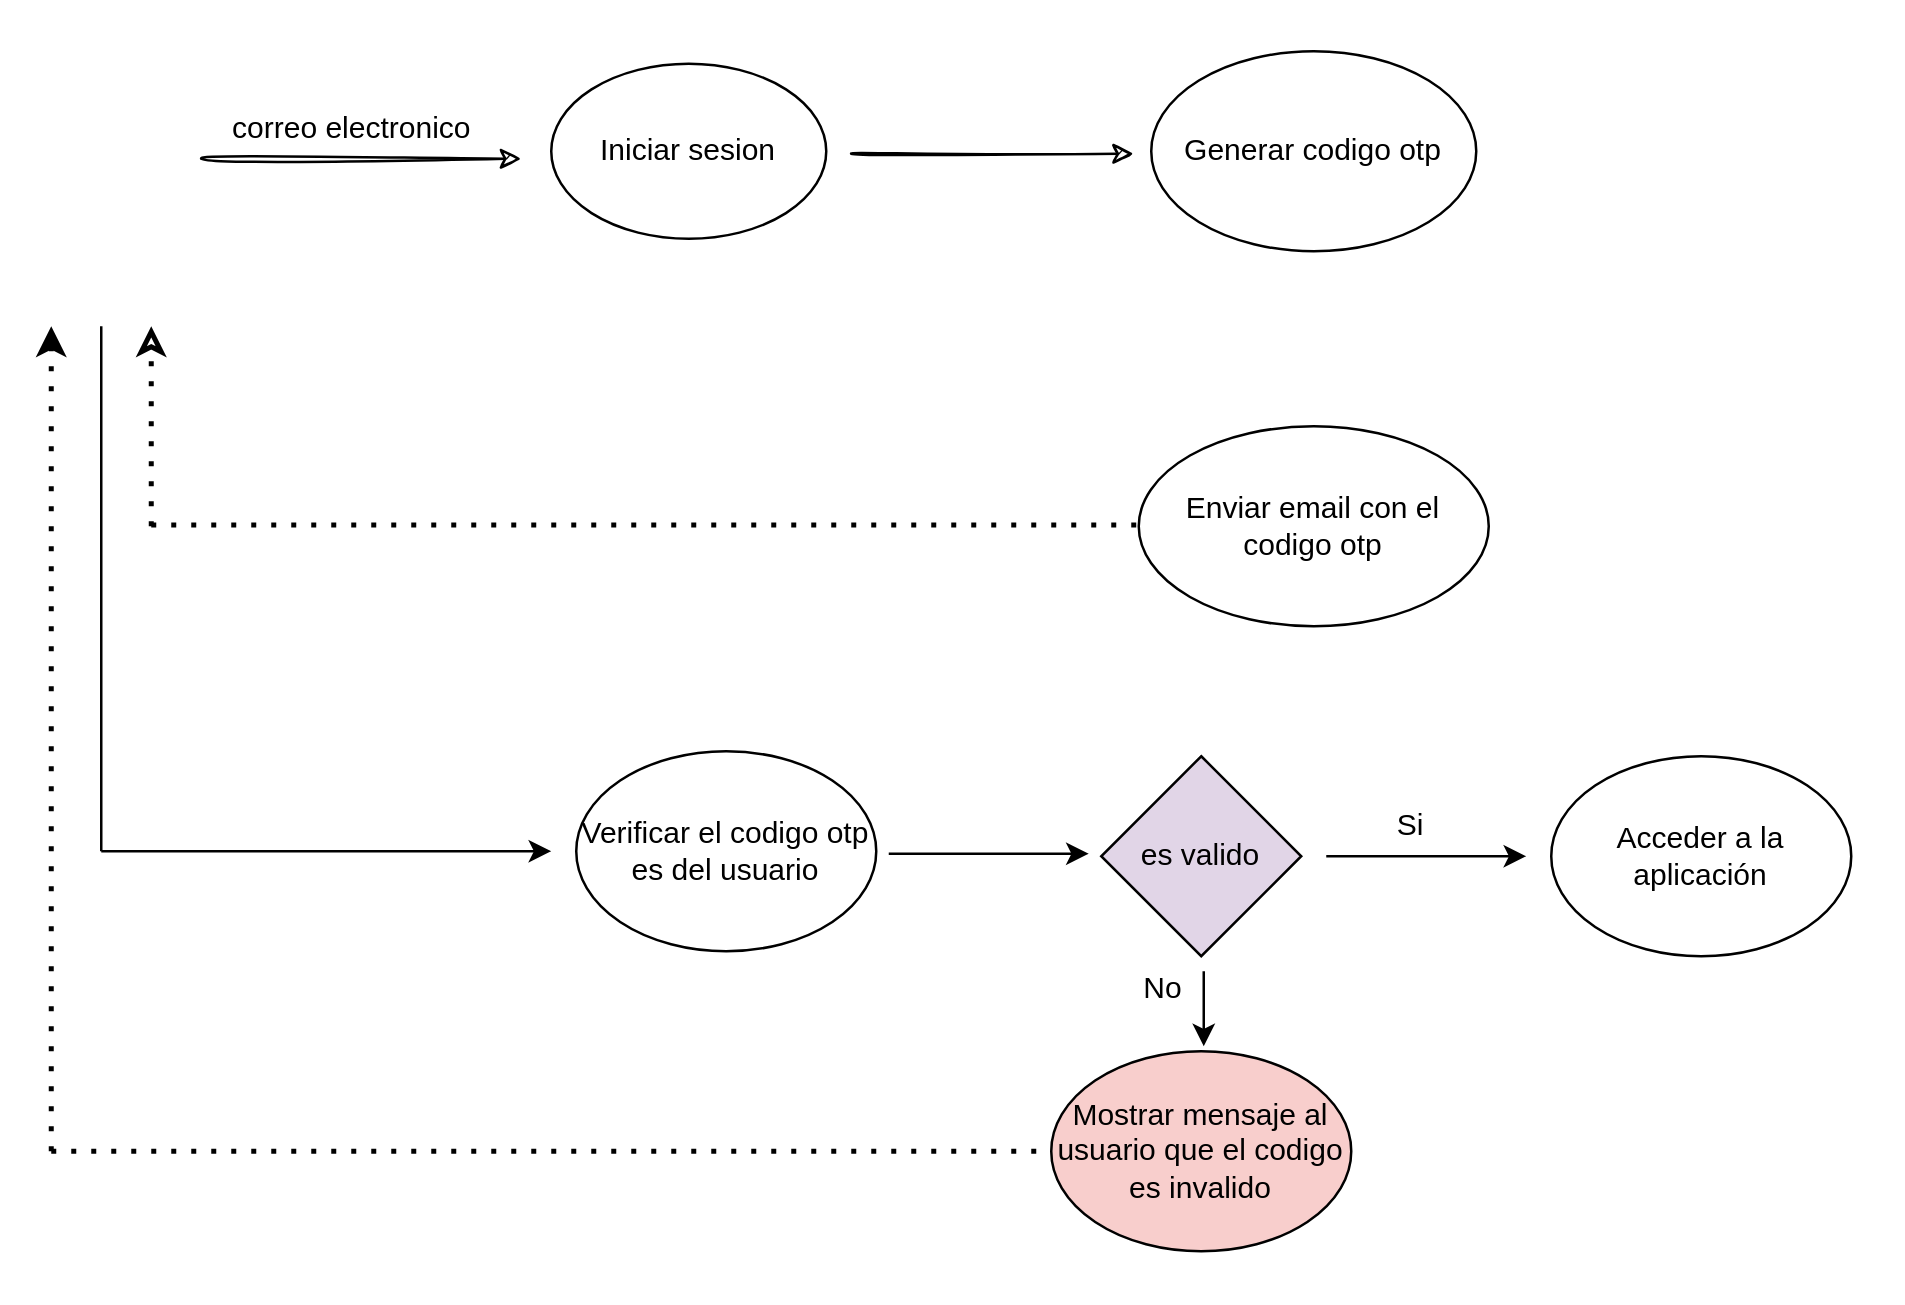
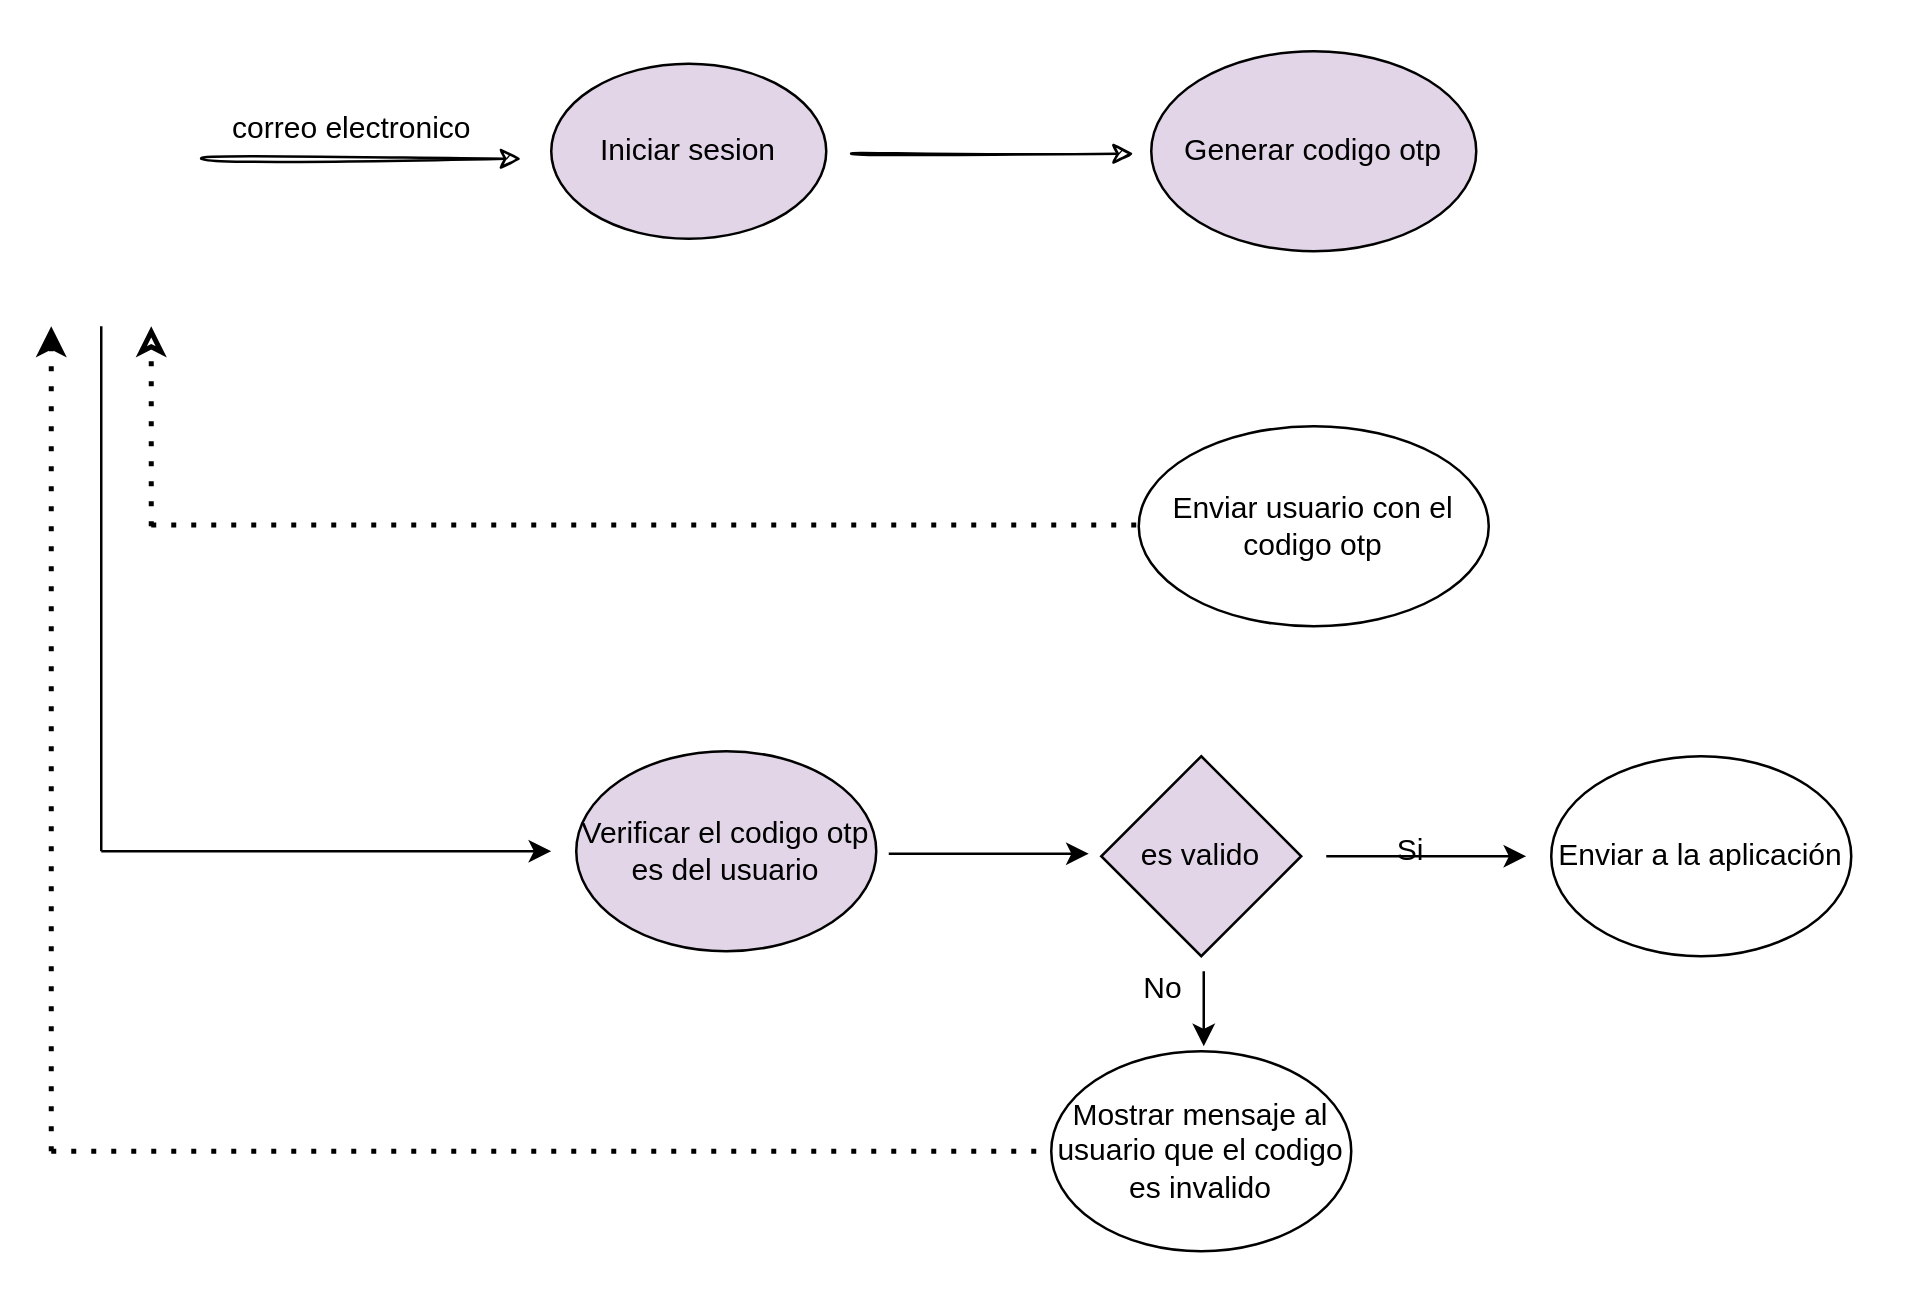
- <mxCell id="2" value="Iniciar sesion" style="ellipse;whiteSpace=wrap;html=1;" parent="1" vertex="1"><mxGeometry x="220" y="25" width="110" height="70" as="geometry" /></mxCell>
+ <mxCell id="2" value="Iniciar sesion" style="ellipse;whiteSpace=wrap;html=1;fillColor=#e1d5e7;" parent="1" vertex="1"><mxGeometry x="220" y="25" width="110" height="70" as="geometry" /></mxCell>
- <mxCell id="5" value="Generar codigo otp" style="ellipse;whiteSpace=wrap;html=1;" parent="1" vertex="1"><mxGeometry x="460" y="20" width="130" height="80" as="geometry" /></mxCell>
+ <mxCell id="5" value="Generar codigo otp" style="ellipse;whiteSpace=wrap;html=1;fillColor=#e1d5e7;" parent="1" vertex="1"><mxGeometry x="460" y="20" width="130" height="80" as="geometry" /></mxCell>
- <mxCell id="7" value="Enviar email con el codigo otp" style="ellipse;whiteSpace=wrap;html=1;" parent="1" vertex="1"><mxGeometry x="455" y="170" width="140" height="80" as="geometry" /></mxCell>
+ <mxCell id="7" value="Enviar usuario con el codigo otp" style="ellipse;whiteSpace=wrap;html=1;" parent="1" vertex="1"><mxGeometry x="455" y="170" width="140" height="80" as="geometry" /></mxCell>
- <mxCell id="16" value="Si" style="text;html=1;strokeColor=none;fillColor=none;align=center;verticalAlign=middle;whiteSpace=wrap;rounded=0;" parent="1" vertex="1"><mxGeometry x="544" y="320" width="40" height="20" as="geometry" /></mxCell>
+ <mxCell id="16" value="Si" style="text;html=1;strokeColor=none;fillColor=none;align=center;verticalAlign=middle;whiteSpace=wrap;rounded=0;" parent="1" vertex="1"><mxGeometry x="544" y="330" width="40" height="20" as="geometry" /></mxCell>
- <mxCell id="12" value="Verificar el codigo otp es del usuario" style="ellipse;whiteSpace=wrap;html=1;" parent="1" vertex="1"><mxGeometry x="230" y="300" width="120" height="80" as="geometry" /></mxCell>
+ <mxCell id="12" value="Verificar el codigo otp es del usuario" style="ellipse;whiteSpace=wrap;html=1;fillColor=#e1d5e7;" parent="1" vertex="1"><mxGeometry x="230" y="300" width="120" height="80" as="geometry" /></mxCell>
- <mxCell id="17" value="Acceder a la aplicación" style="ellipse;whiteSpace=wrap;html=1;" parent="1" vertex="1"><mxGeometry x="620" y="302" width="120" height="80" as="geometry" /></mxCell>
+ <mxCell id="17" value="Enviar a la aplicación" style="ellipse;whiteSpace=wrap;html=1;" parent="1" vertex="1"><mxGeometry x="620" y="302" width="120" height="80" as="geometry" /></mxCell>
- <mxCell id="18" value="Mostrar mensaje al usuario que el codigo es invalido" style="ellipse;whiteSpace=wrap;html=1;fillColor=#f8cecc;" parent="1" vertex="1"><mxGeometry x="420" y="420" width="120" height="80" as="geometry" /></mxCell>
+ <mxCell id="18" value="Mostrar mensaje al usuario que el codigo es invalido" style="ellipse;whiteSpace=wrap;html=1;" parent="1" vertex="1"><mxGeometry x="420" y="420" width="120" height="80" as="geometry" /></mxCell>
